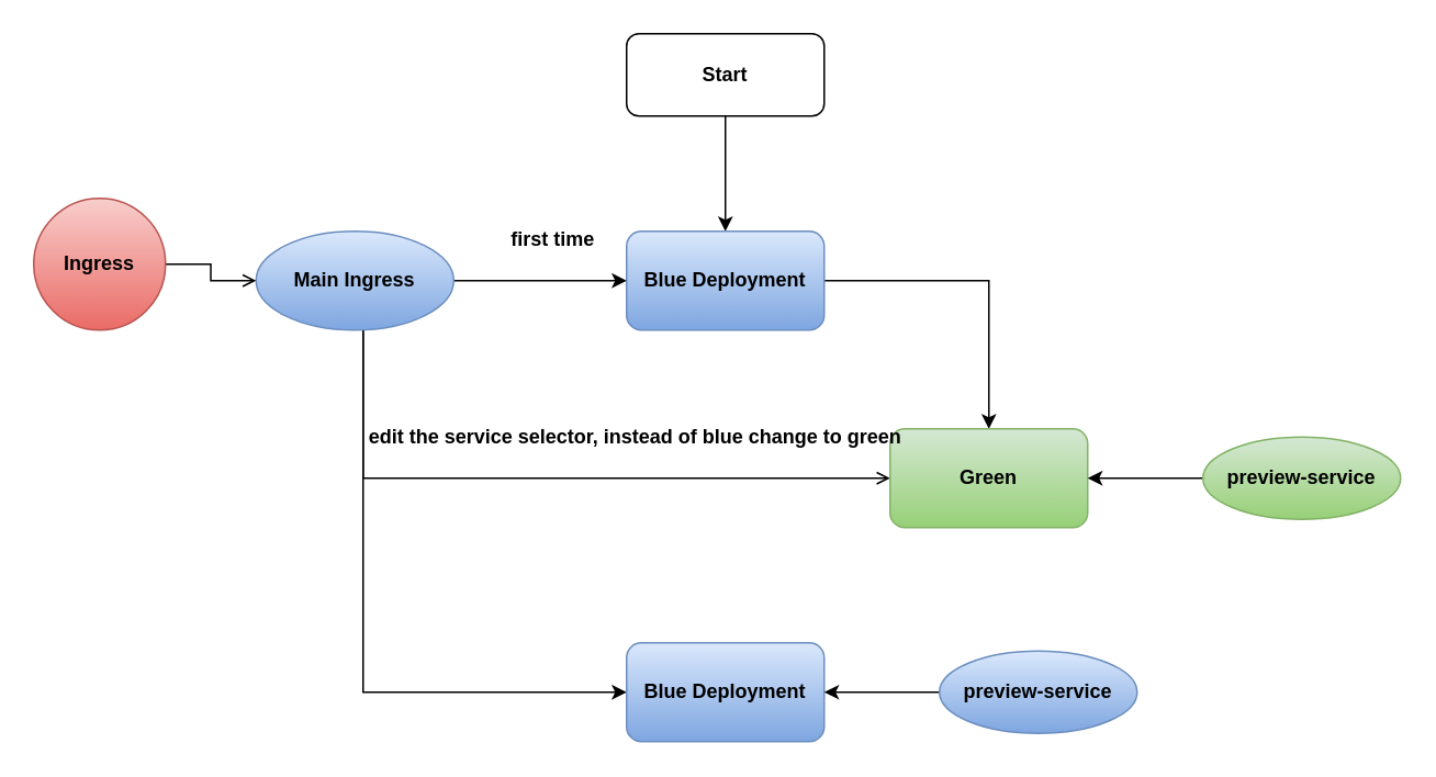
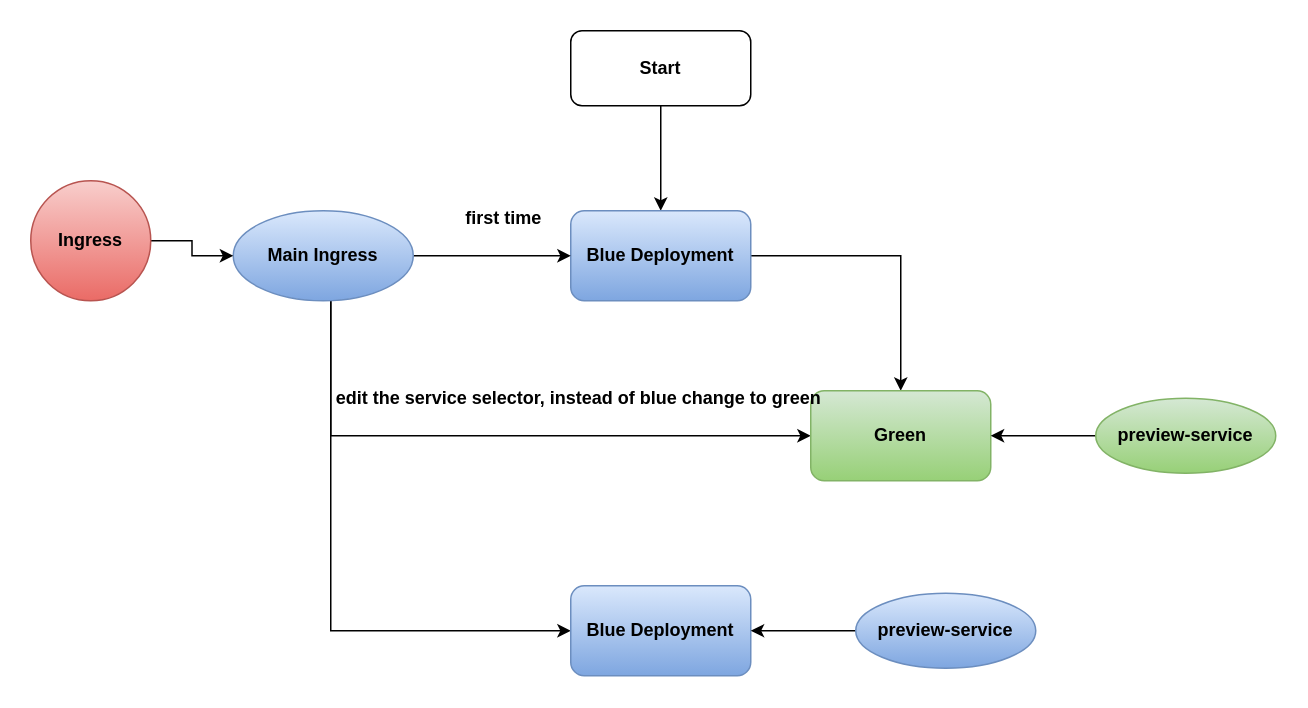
- <mxCell id="14" style="edgeStyle=orthogonalEdgeStyle;rounded=0;orthogonalLoop=1;jettySize=auto;html=1;entryX=0;entryY=0.5;entryDx=0;entryDy=0;endArrow=open;" edge="1" parent="1" source="15" target="9"><mxGeometry relative="1" as="geometry" /></mxCell>
+ <mxCell id="14" style="edgeStyle=orthogonalEdgeStyle;rounded=0;orthogonalLoop=1;jettySize=auto;html=1;entryX=0;entryY=0.5;entryDx=0;entryDy=0;" edge="1" parent="1" source="15" target="9"><mxGeometry relative="1" as="geometry" /></mxCell>
- <mxCell id="7" style="edgeStyle=orthogonalEdgeStyle;rounded=0;orthogonalLoop=1;jettySize=auto;html=1;entryX=0;entryY=0.5;entryDx=0;entryDy=0;endArrow=open;" edge="1" parent="1" source="9" target="11"><mxGeometry relative="1" as="geometry"><Array as="points"><mxPoint x="220" y="290" /></Array></mxGeometry></mxCell>
+ <mxCell id="7" style="edgeStyle=orthogonalEdgeStyle;rounded=0;orthogonalLoop=1;jettySize=auto;html=1;entryX=0;entryY=0.5;entryDx=0;entryDy=0;" edge="1" parent="1" source="9" target="11"><mxGeometry relative="1" as="geometry"><Array as="points"><mxPoint x="220" y="290" /></Array></mxGeometry></mxCell>
